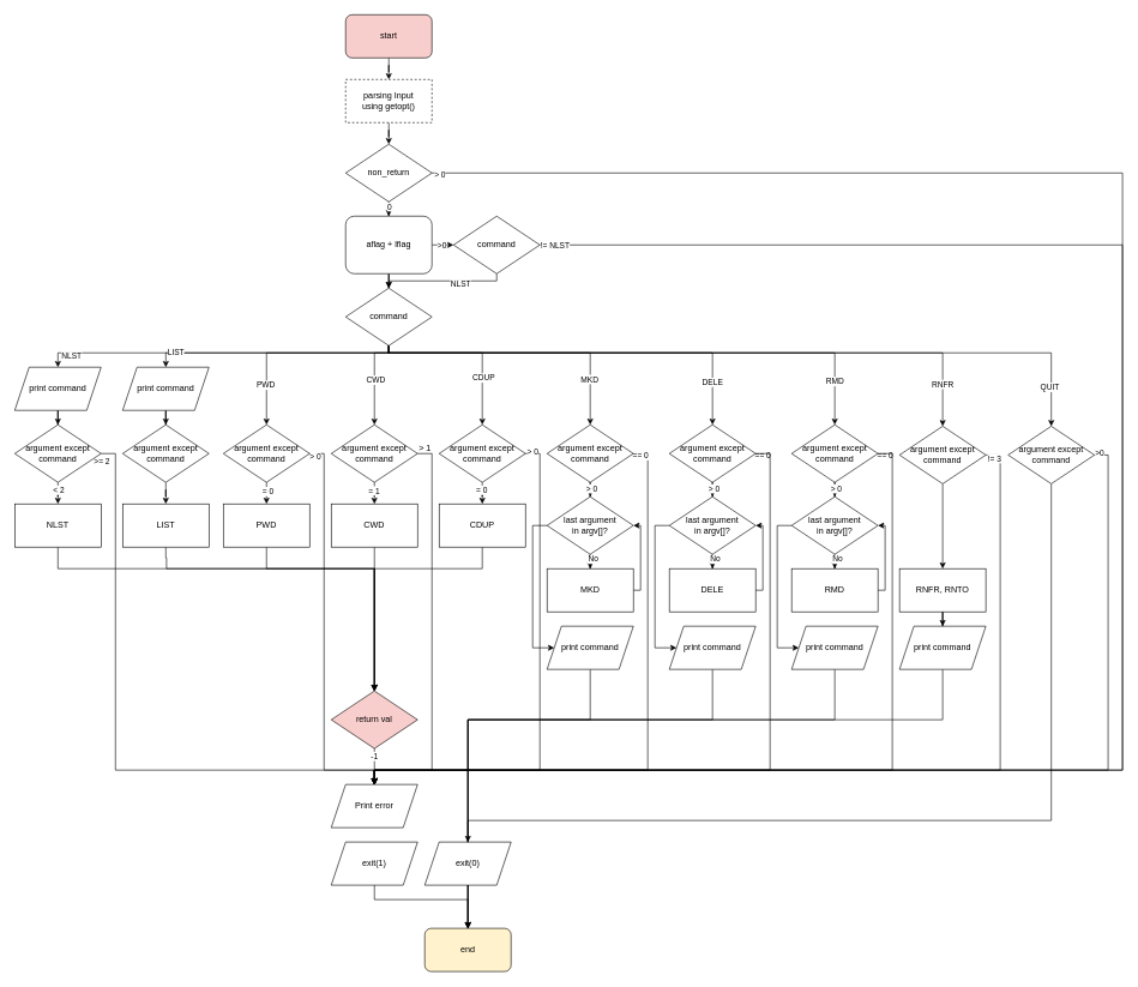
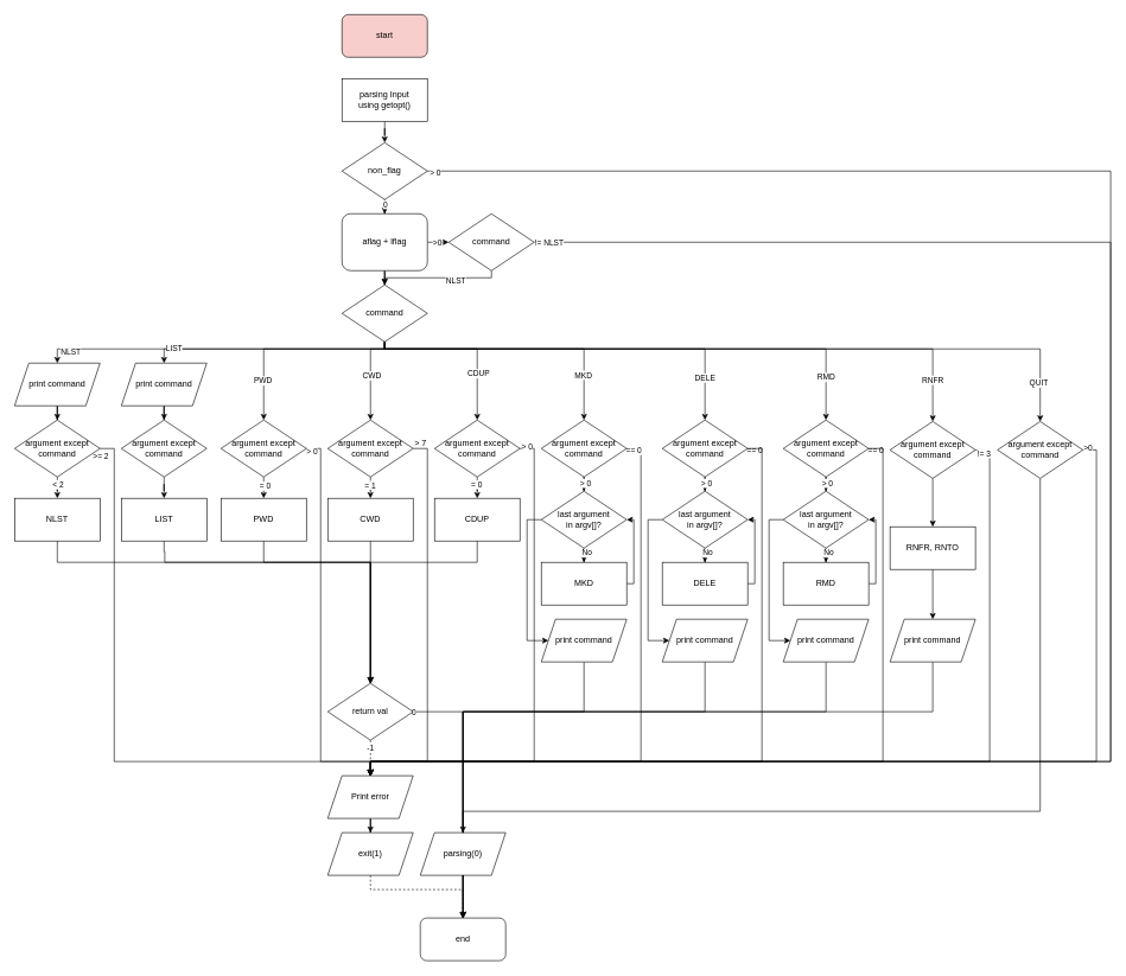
- <mxCell id="2" value="" style="edgeStyle=orthogonalEdgeStyle;rounded=0;orthogonalLoop=1;jettySize=auto;html=1;" edge="1" parent="1" source="3" target="5"><mxGeometry relative="1" as="geometry" /></mxCell>
- <mxCell id="5" value="parsing Input&lt;div&gt;using getopt()&lt;/div&gt;" style="rounded=0;whiteSpace=wrap;html=1;dashed=1;" vertex="1" parent="1"><mxGeometry x="480" y="110" width="120" height="60" as="geometry" /></mxCell>
+ <mxCell id="5" value="parsing Input&lt;div&gt;using getopt()&lt;/div&gt;" style="rounded=0;whiteSpace=wrap;html=1;" vertex="1" parent="1"><mxGeometry x="480" y="110" width="120" height="60" as="geometry" /></mxCell>
- <mxCell id="10" value="non_return" style="rhombus;whiteSpace=wrap;html=1;" vertex="1" parent="1"><mxGeometry x="480" y="200" width="120" height="80" as="geometry" /></mxCell>
+ <mxCell id="10" value="non_flag" style="rhombus;whiteSpace=wrap;html=1;" vertex="1" parent="1"><mxGeometry x="480" y="200" width="120" height="80" as="geometry" /></mxCell>
- <mxCell id="72" value="&amp;gt; 1" style="text;html=1;align=center;verticalAlign=middle;resizable=0;points=[];autosize=1;strokeColor=none;fillColor=none;" vertex="1" parent="1"><mxGeometry x="570" y="608" width="40" height="30" as="geometry" /></mxCell>
+ <mxCell id="72" value="&amp;gt; 7" style="text;html=1;align=center;verticalAlign=middle;resizable=0;points=[];autosize=1;strokeColor=none;fillColor=none;" vertex="1" parent="1"><mxGeometry x="570" y="608" width="40" height="30" as="geometry" /></mxCell>
- <mxCell id="127" value="RNFR, RNTO" style="rounded=0;whiteSpace=wrap;html=1;" vertex="1" parent="1"><mxGeometry x="1250" y="790" width="120" height="60" as="geometry" /></mxCell>
+ <mxCell id="127" value="RNFR, RNTO" style="rounded=0;whiteSpace=wrap;html=1;" vertex="1" parent="1"><mxGeometry x="1250" y="740" width="120" height="60" as="geometry" /></mxCell>
- <mxCell id="84" value="return val" style="rhombus;whiteSpace=wrap;html=1;fillColor=#f8cecc;" vertex="1" parent="1"><mxGeometry x="460" y="960" width="120" height="80" as="geometry" /></mxCell>
+ <mxCell id="84" value="return val" style="rhombus;whiteSpace=wrap;html=1;" vertex="1" parent="1"><mxGeometry x="460" y="960" width="120" height="80" as="geometry" /></mxCell>
+ <mxCell id="82" style="edgeStyle=orthogonalEdgeStyle;rounded=0;orthogonalLoop=1;jettySize=auto;html=1;entryX=0.5;entryY=0;entryDx=0;entryDy=0;" edge="1" parent="1" source="84" target="111"><mxGeometry relative="1" as="geometry" /></mxCell>
+ <mxCell id="83" value="0" style="edgeLabel;html=1;align=center;verticalAlign=middle;resizable=0;points=[];" vertex="1" connectable="0" parent="82"><mxGeometry x="-0.74" y="4" relative="1" as="geometry"><mxPoint x="-47" y="4" as="offset" /></mxGeometry></mxCell>
- <mxCell id="80" style="edgeStyle=orthogonalEdgeStyle;rounded=0;orthogonalLoop=1;jettySize=auto;html=1;entryX=0.5;entryY=0;entryDx=0;entryDy=0;" edge="1" parent="1" source="84" target="12"><mxGeometry relative="1" as="geometry" /></mxCell>
+ <mxCell id="80" style="edgeStyle=orthogonalEdgeStyle;rounded=0;orthogonalLoop=1;jettySize=auto;html=1;entryX=0.5;entryY=0;entryDx=0;entryDy=0;dashed=1;" edge="1" parent="1" source="84" target="12"><mxGeometry relative="1" as="geometry" /></mxCell>
+ <mxCell id="11" value="" style="edgeStyle=orthogonalEdgeStyle;rounded=0;orthogonalLoop=1;jettySize=auto;html=1;" edge="1" parent="1" source="12" target="50"><mxGeometry relative="1" as="geometry" /></mxCell>
- <mxCell id="138" value="exit(0)" style="shape=parallelogram;perimeter=parallelogramPerimeter;whiteSpace=wrap;html=1;fixedSize=1;" vertex="1" parent="1"><mxGeometry x="590" y="1170" width="120" height="60" as="geometry" /></mxCell>
+ <mxCell id="138" value="parsing(0)" style="shape=parallelogram;perimeter=parallelogramPerimeter;whiteSpace=wrap;html=1;fixedSize=1;" vertex="1" parent="1"><mxGeometry x="590" y="1170" width="120" height="60" as="geometry" /></mxCell>
- <mxCell id="49" style="edgeStyle=orthogonalEdgeStyle;rounded=0;orthogonalLoop=1;jettySize=auto;html=1;entryX=0.5;entryY=0;entryDx=0;entryDy=0;" edge="1" parent="1" source="50" target="111"><mxGeometry relative="1" as="geometry"><Array as="points"><mxPoint x="520" y="1250" /><mxPoint x="650" y="1250" /></Array></mxGeometry></mxCell>
+ <mxCell id="49" style="edgeStyle=orthogonalEdgeStyle;rounded=0;orthogonalLoop=1;jettySize=auto;html=1;entryX=0.5;entryY=0;entryDx=0;entryDy=0;dashed=1;" edge="1" parent="1" source="50" target="111"><mxGeometry relative="1" as="geometry"><Array as="points"><mxPoint x="520" y="1250" /><mxPoint x="650" y="1250" /></Array></mxGeometry></mxCell>
- <mxCell id="111" value="end" style="rounded=1;whiteSpace=wrap;html=1;fillColor=#fff2cc;" vertex="1" parent="1"><mxGeometry x="590" y="1290" width="120" height="60" as="geometry" /></mxCell>
+ <mxCell id="111" value="end" style="rounded=1;whiteSpace=wrap;html=1;" vertex="1" parent="1"><mxGeometry x="590" y="1290" width="120" height="60" as="geometry" /></mxCell>
